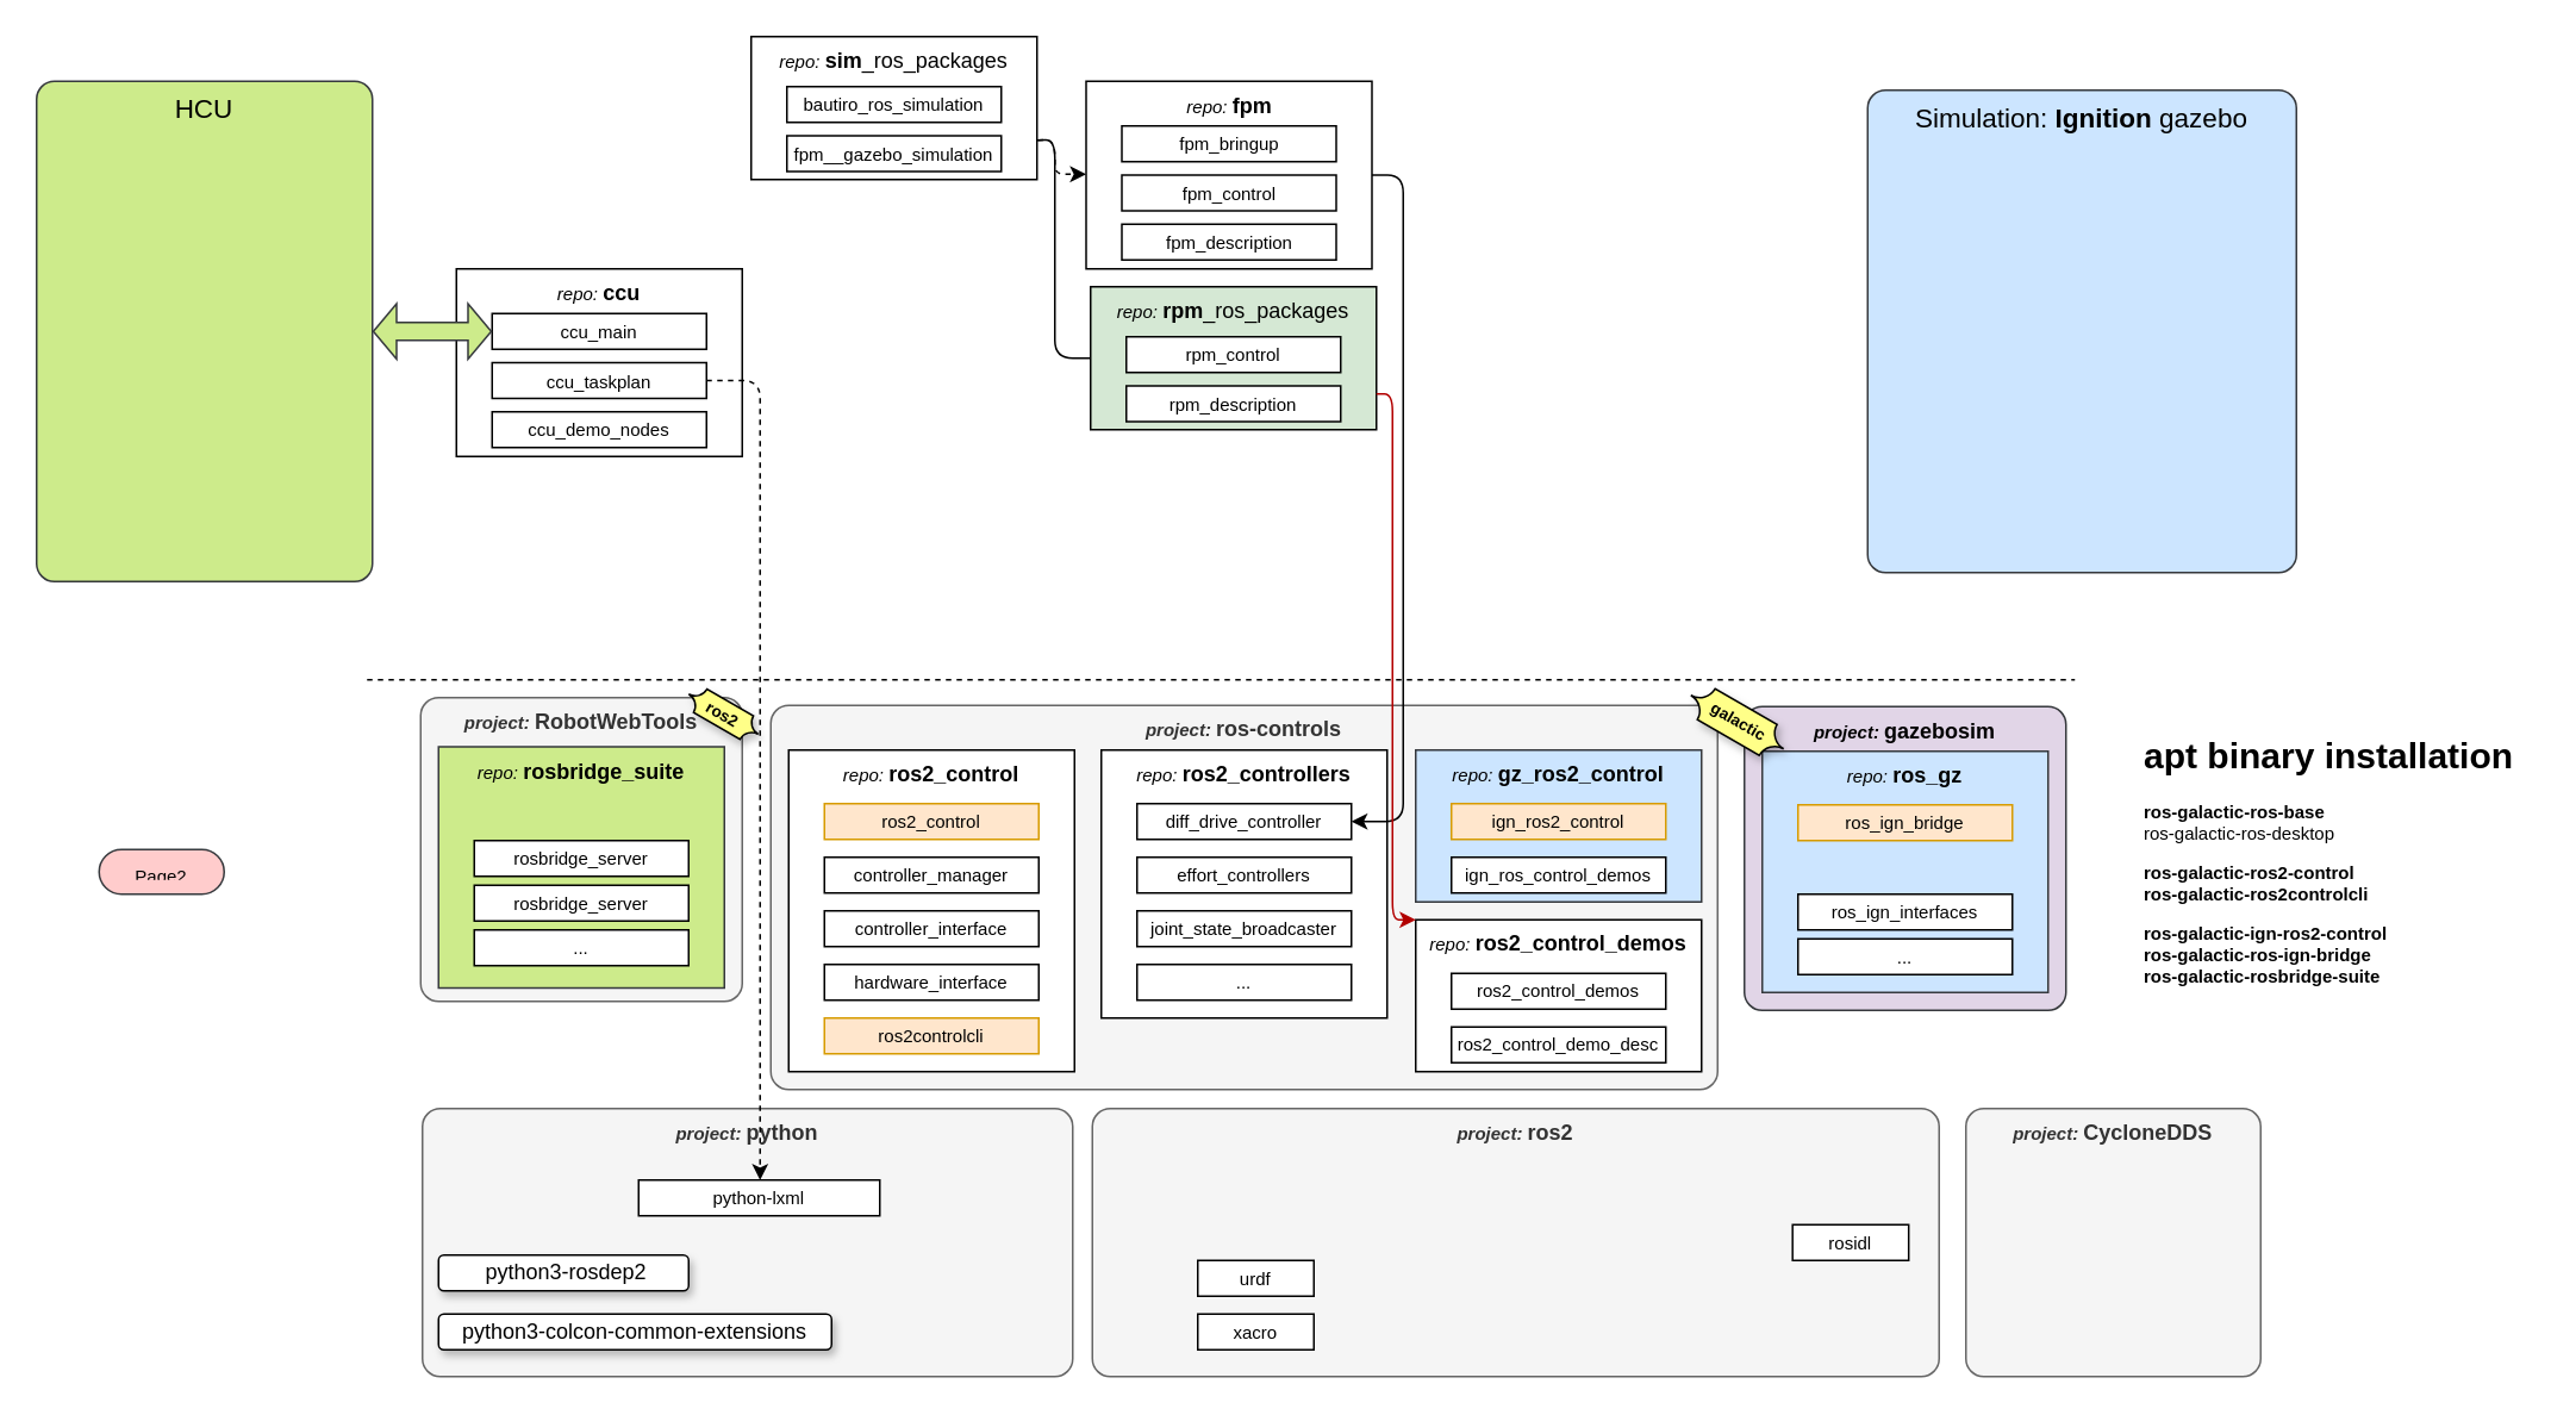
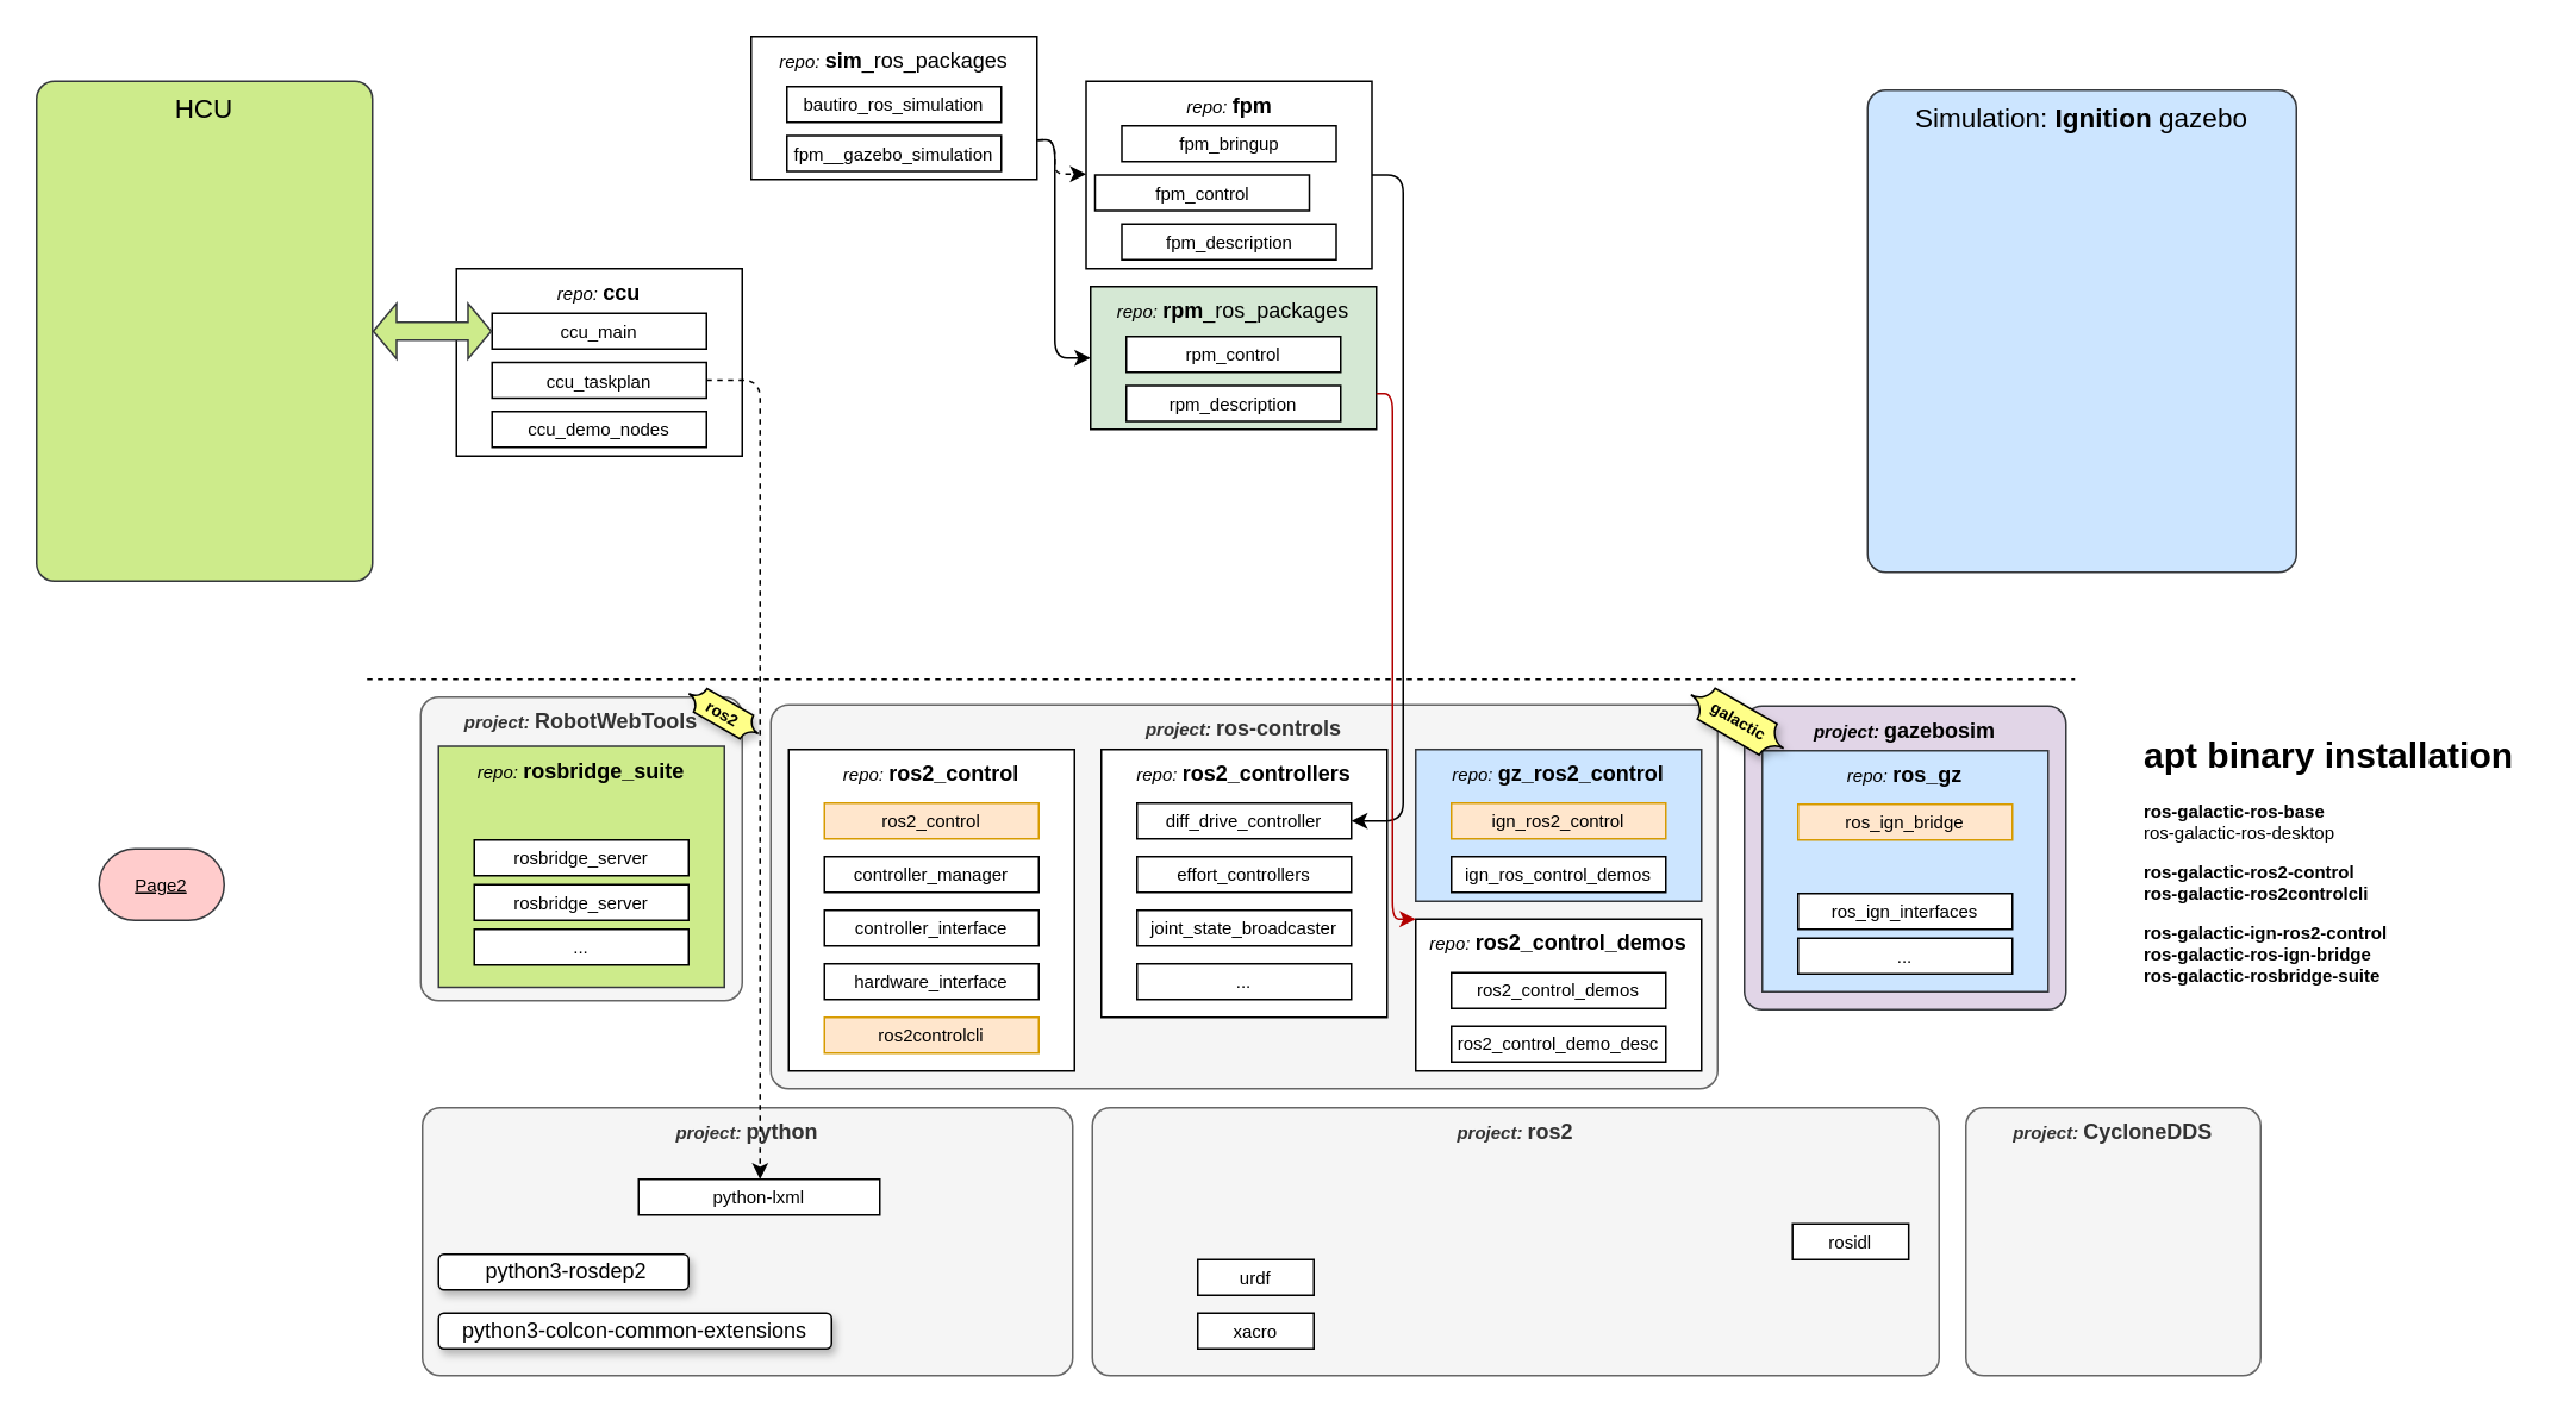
- <mxCell id="51" value="fpm_control" style="rounded=0;whiteSpace=wrap;html=1;strokeWidth=1;fontSize=10;" parent="48" vertex="1"><mxGeometry x="20" y="52.5" width="120" height="20" as="geometry" /></mxCell>
+ <mxCell id="51" value="fpm_control" style="rounded=0;whiteSpace=wrap;html=1;strokeWidth=1;fontSize=10;" parent="48" vertex="1"><mxGeometry x="5" y="52.5" width="120" height="20" as="geometry" /></mxCell>
- <mxCell id="63" style="edgeStyle=orthogonalEdgeStyle;html=1;exitX=0.998;exitY=0.724;exitDx=0;exitDy=0;entryX=0;entryY=0.5;entryDx=0;entryDy=0;fontSize=15;exitPerimeter=0;endArrow=none;" parent="1" source="59" target="55" edge="1"><mxGeometry relative="1" as="geometry"><Array as="points"><mxPoint x="590" y="78" /><mxPoint x="590" y="200" /></Array></mxGeometry></mxCell>
+ <mxCell id="63" style="edgeStyle=orthogonalEdgeStyle;html=1;exitX=0.998;exitY=0.724;exitDx=0;exitDy=0;entryX=0;entryY=0.5;entryDx=0;entryDy=0;fontSize=15;exitPerimeter=0;" parent="1" source="59" target="55" edge="1"><mxGeometry relative="1" as="geometry"><Array as="points"><mxPoint x="590" y="78" /><mxPoint x="590" y="200" /></Array></mxGeometry></mxCell>
- <mxCell id="70" value="Page2" style="fontStyle=4;rounded=1;overflow=hidden;spacing=10;shadow=0;fontSize=10;strokeColor=#36393d;strokeWidth=1;fillColor=#ffcccc;arcSize=50;" parent="1" vertex="1"><mxGeometry x="55" y="475" width="70" height="25" as="geometry" /></mxCell>
+ <mxCell id="70" value="Page2" style="fontStyle=4;rounded=1;overflow=hidden;spacing=10;shadow=0;fontSize=10;strokeColor=#36393d;strokeWidth=1;fillColor=#ffcccc;arcSize=50;" parent="1" vertex="1"><mxGeometry x="55" y="475" width="70" height="40" as="geometry" /></mxCell>
